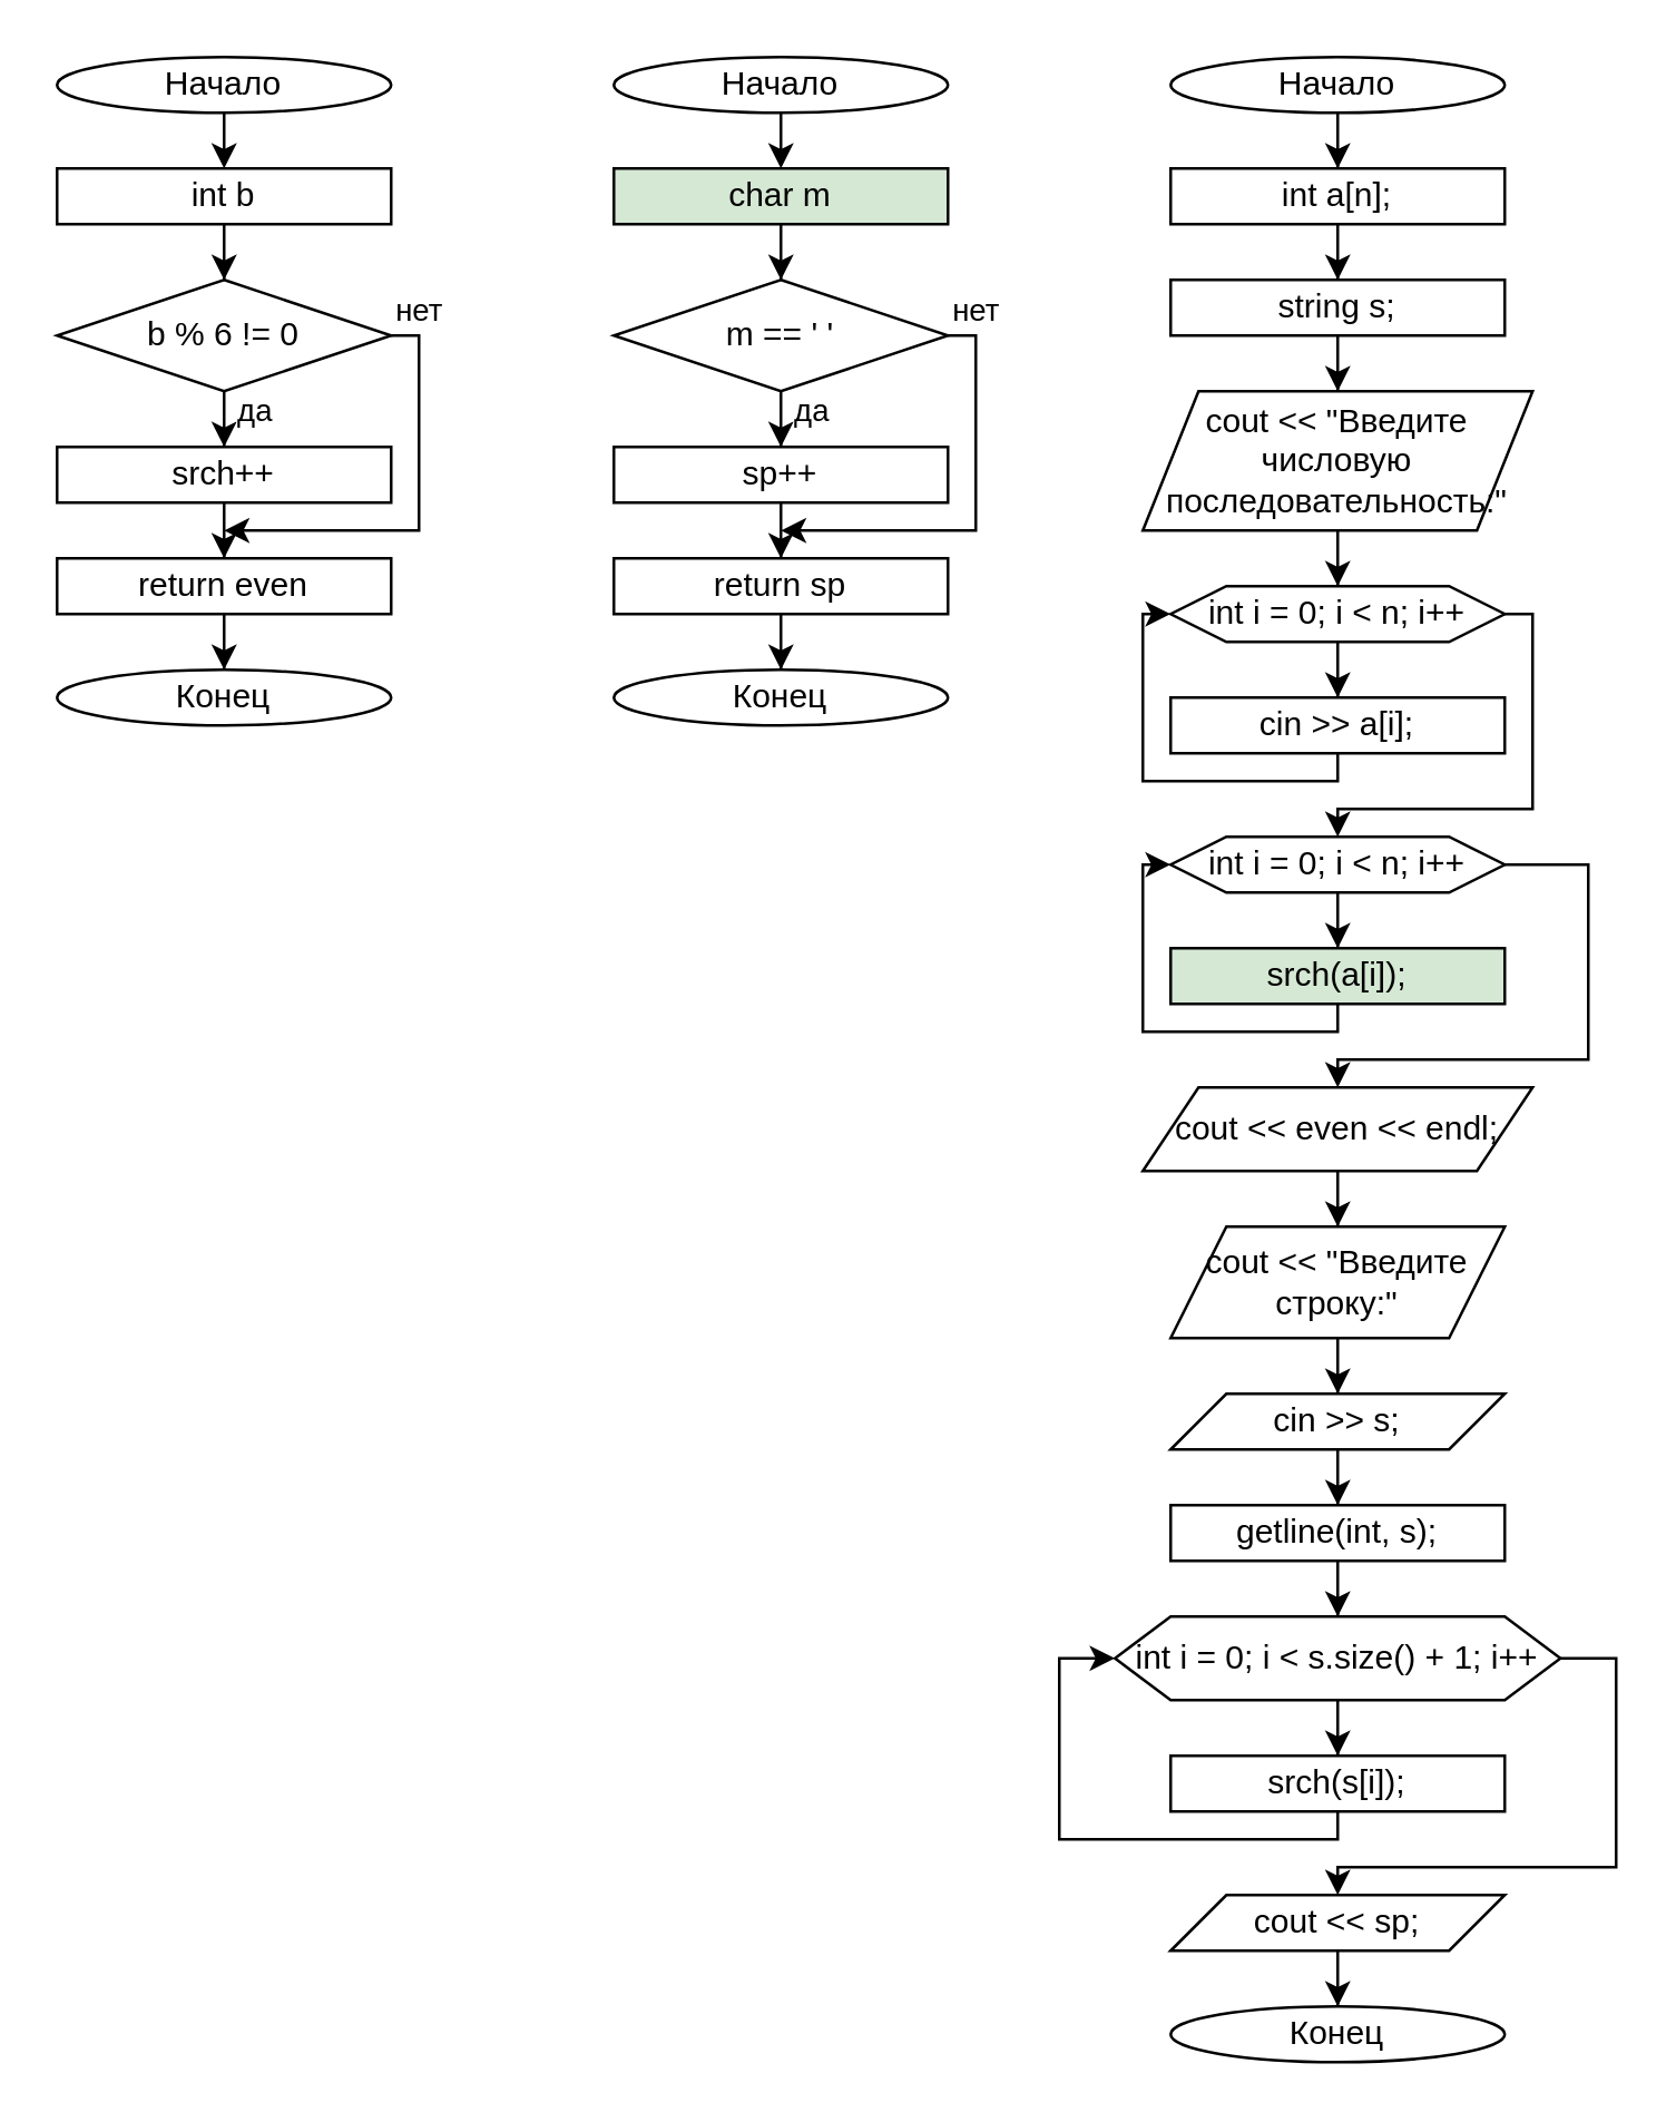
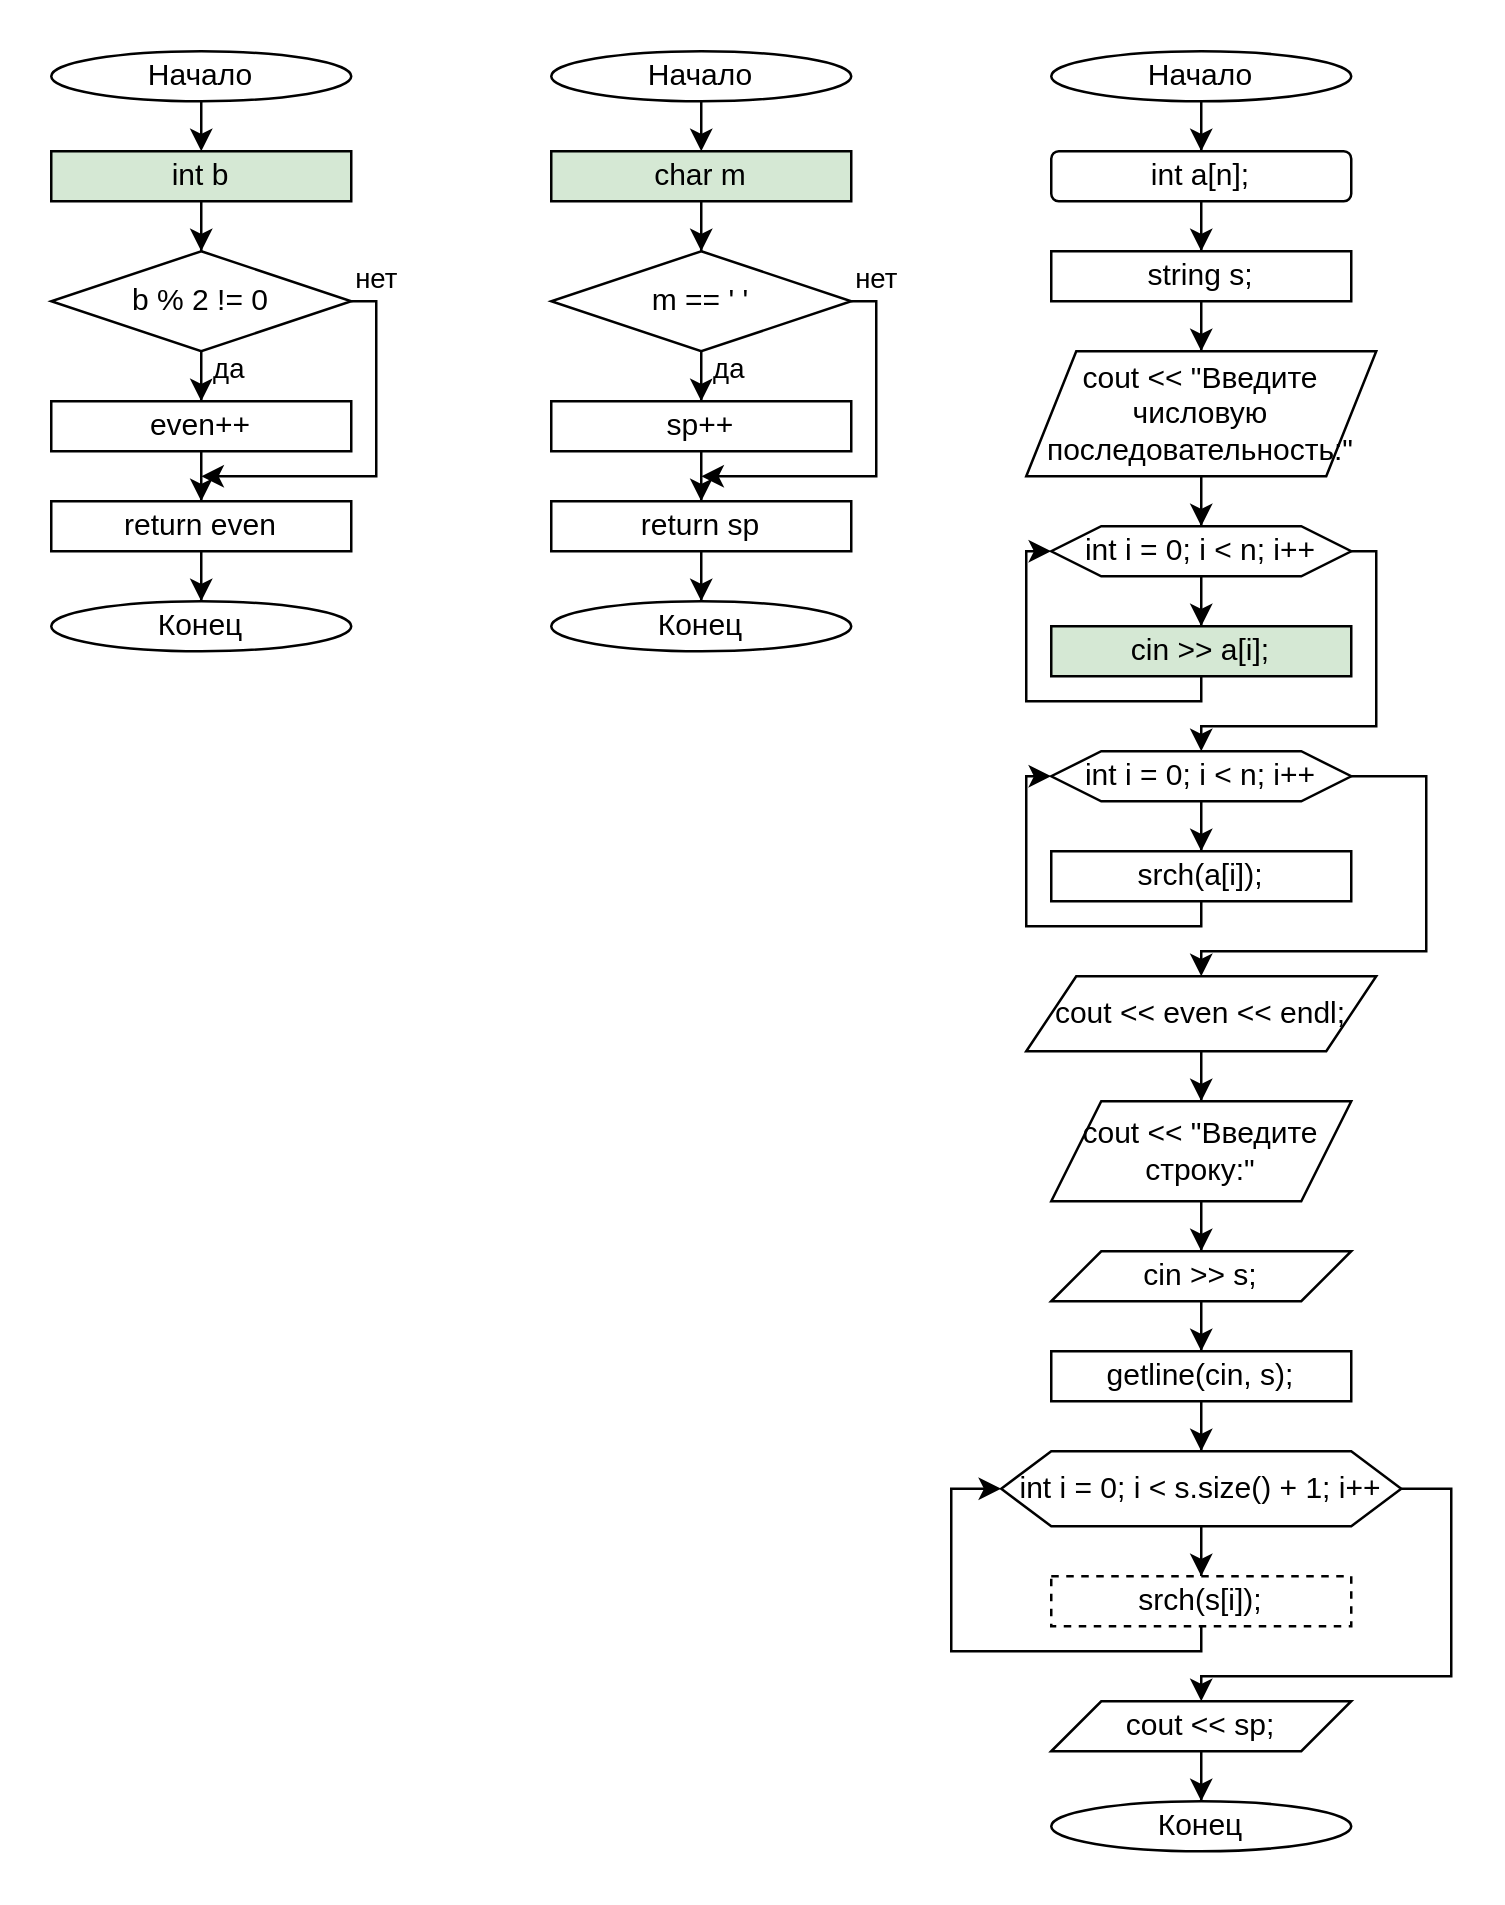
- <mxCell id="14" value="int b" style="rounded=0;whiteSpace=wrap;html=1;" vertex="1" parent="1"><mxGeometry x="20" y="60" width="120" height="20" as="geometry" /></mxCell>
+ <mxCell id="14" value="int b" style="rounded=0;whiteSpace=wrap;html=1;fillColor=#d5e8d4;" vertex="1" parent="1"><mxGeometry x="20" y="60" width="120" height="20" as="geometry" /></mxCell>
- <mxCell id="34" value="&lt;span style=&quot;white-space: normal;&quot;&gt;int a[n];&lt;/span&gt;" style="rounded=0;whiteSpace=wrap;html=1;" vertex="1" parent="1"><mxGeometry x="420" y="60" width="120" height="20" as="geometry" /></mxCell>
+ <mxCell id="34" value="&lt;span style=&quot;white-space: normal;&quot;&gt;int a[n];&lt;/span&gt;" style="whiteSpace=wrap;html=1;rounded=1;" vertex="1" parent="1"><mxGeometry x="420" y="60" width="120" height="20" as="geometry" /></mxCell>
- <mxCell id="17" value="b % 6 != 0" style="rhombus;whiteSpace=wrap;html=1;" vertex="1" parent="1"><mxGeometry x="20" y="100" width="120" height="40" as="geometry" /></mxCell>
+ <mxCell id="17" value="b % 2 != 0" style="rhombus;whiteSpace=wrap;html=1;" vertex="1" parent="1"><mxGeometry x="20" y="100" width="120" height="40" as="geometry" /></mxCell>
- <mxCell id="19" value="srch++" style="rounded=0;whiteSpace=wrap;html=1;" vertex="1" parent="1"><mxGeometry x="20" y="160" width="120" height="20" as="geometry" /></mxCell>
+ <mxCell id="19" value="even++" style="rounded=0;whiteSpace=wrap;html=1;" vertex="1" parent="1"><mxGeometry x="20" y="160" width="120" height="20" as="geometry" /></mxCell>
- <mxCell id="43" value="cin &amp;gt;&amp;gt; a[i];" style="rounded=0;whiteSpace=wrap;html=1;" vertex="1" parent="1"><mxGeometry x="420" y="250" width="120" height="20" as="geometry" /></mxCell>
+ <mxCell id="43" value="cin &amp;gt;&amp;gt; a[i];" style="rounded=0;whiteSpace=wrap;html=1;fillColor=#d5e8d4;" vertex="1" parent="1"><mxGeometry x="420" y="250" width="120" height="20" as="geometry" /></mxCell>
- <mxCell id="48" value="srch(a[i]);" style="rounded=0;whiteSpace=wrap;html=1;fillColor=#d5e8d4;" vertex="1" parent="1"><mxGeometry x="420" y="340" width="120" height="20" as="geometry" /></mxCell>
+ <mxCell id="48" value="srch(a[i]);" style="rounded=0;whiteSpace=wrap;html=1;" vertex="1" parent="1"><mxGeometry x="420" y="340" width="120" height="20" as="geometry" /></mxCell>
- <mxCell id="56" value="getline(int, s);" style="rounded=0;whiteSpace=wrap;html=1;" vertex="1" parent="1"><mxGeometry x="420" y="540" width="120" height="20" as="geometry" /></mxCell>
+ <mxCell id="56" value="getline(cin, s);" style="rounded=0;whiteSpace=wrap;html=1;" vertex="1" parent="1"><mxGeometry x="420" y="540" width="120" height="20" as="geometry" /></mxCell>
- <mxCell id="61" value="srch(s[i]);" style="rounded=0;whiteSpace=wrap;html=1;" vertex="1" parent="1"><mxGeometry x="420" y="630" width="120" height="20" as="geometry" /></mxCell>
+ <mxCell id="61" value="srch(s[i]);" style="rounded=0;whiteSpace=wrap;html=1;dashed=1;" vertex="1" parent="1"><mxGeometry x="420" y="630" width="120" height="20" as="geometry" /></mxCell>
